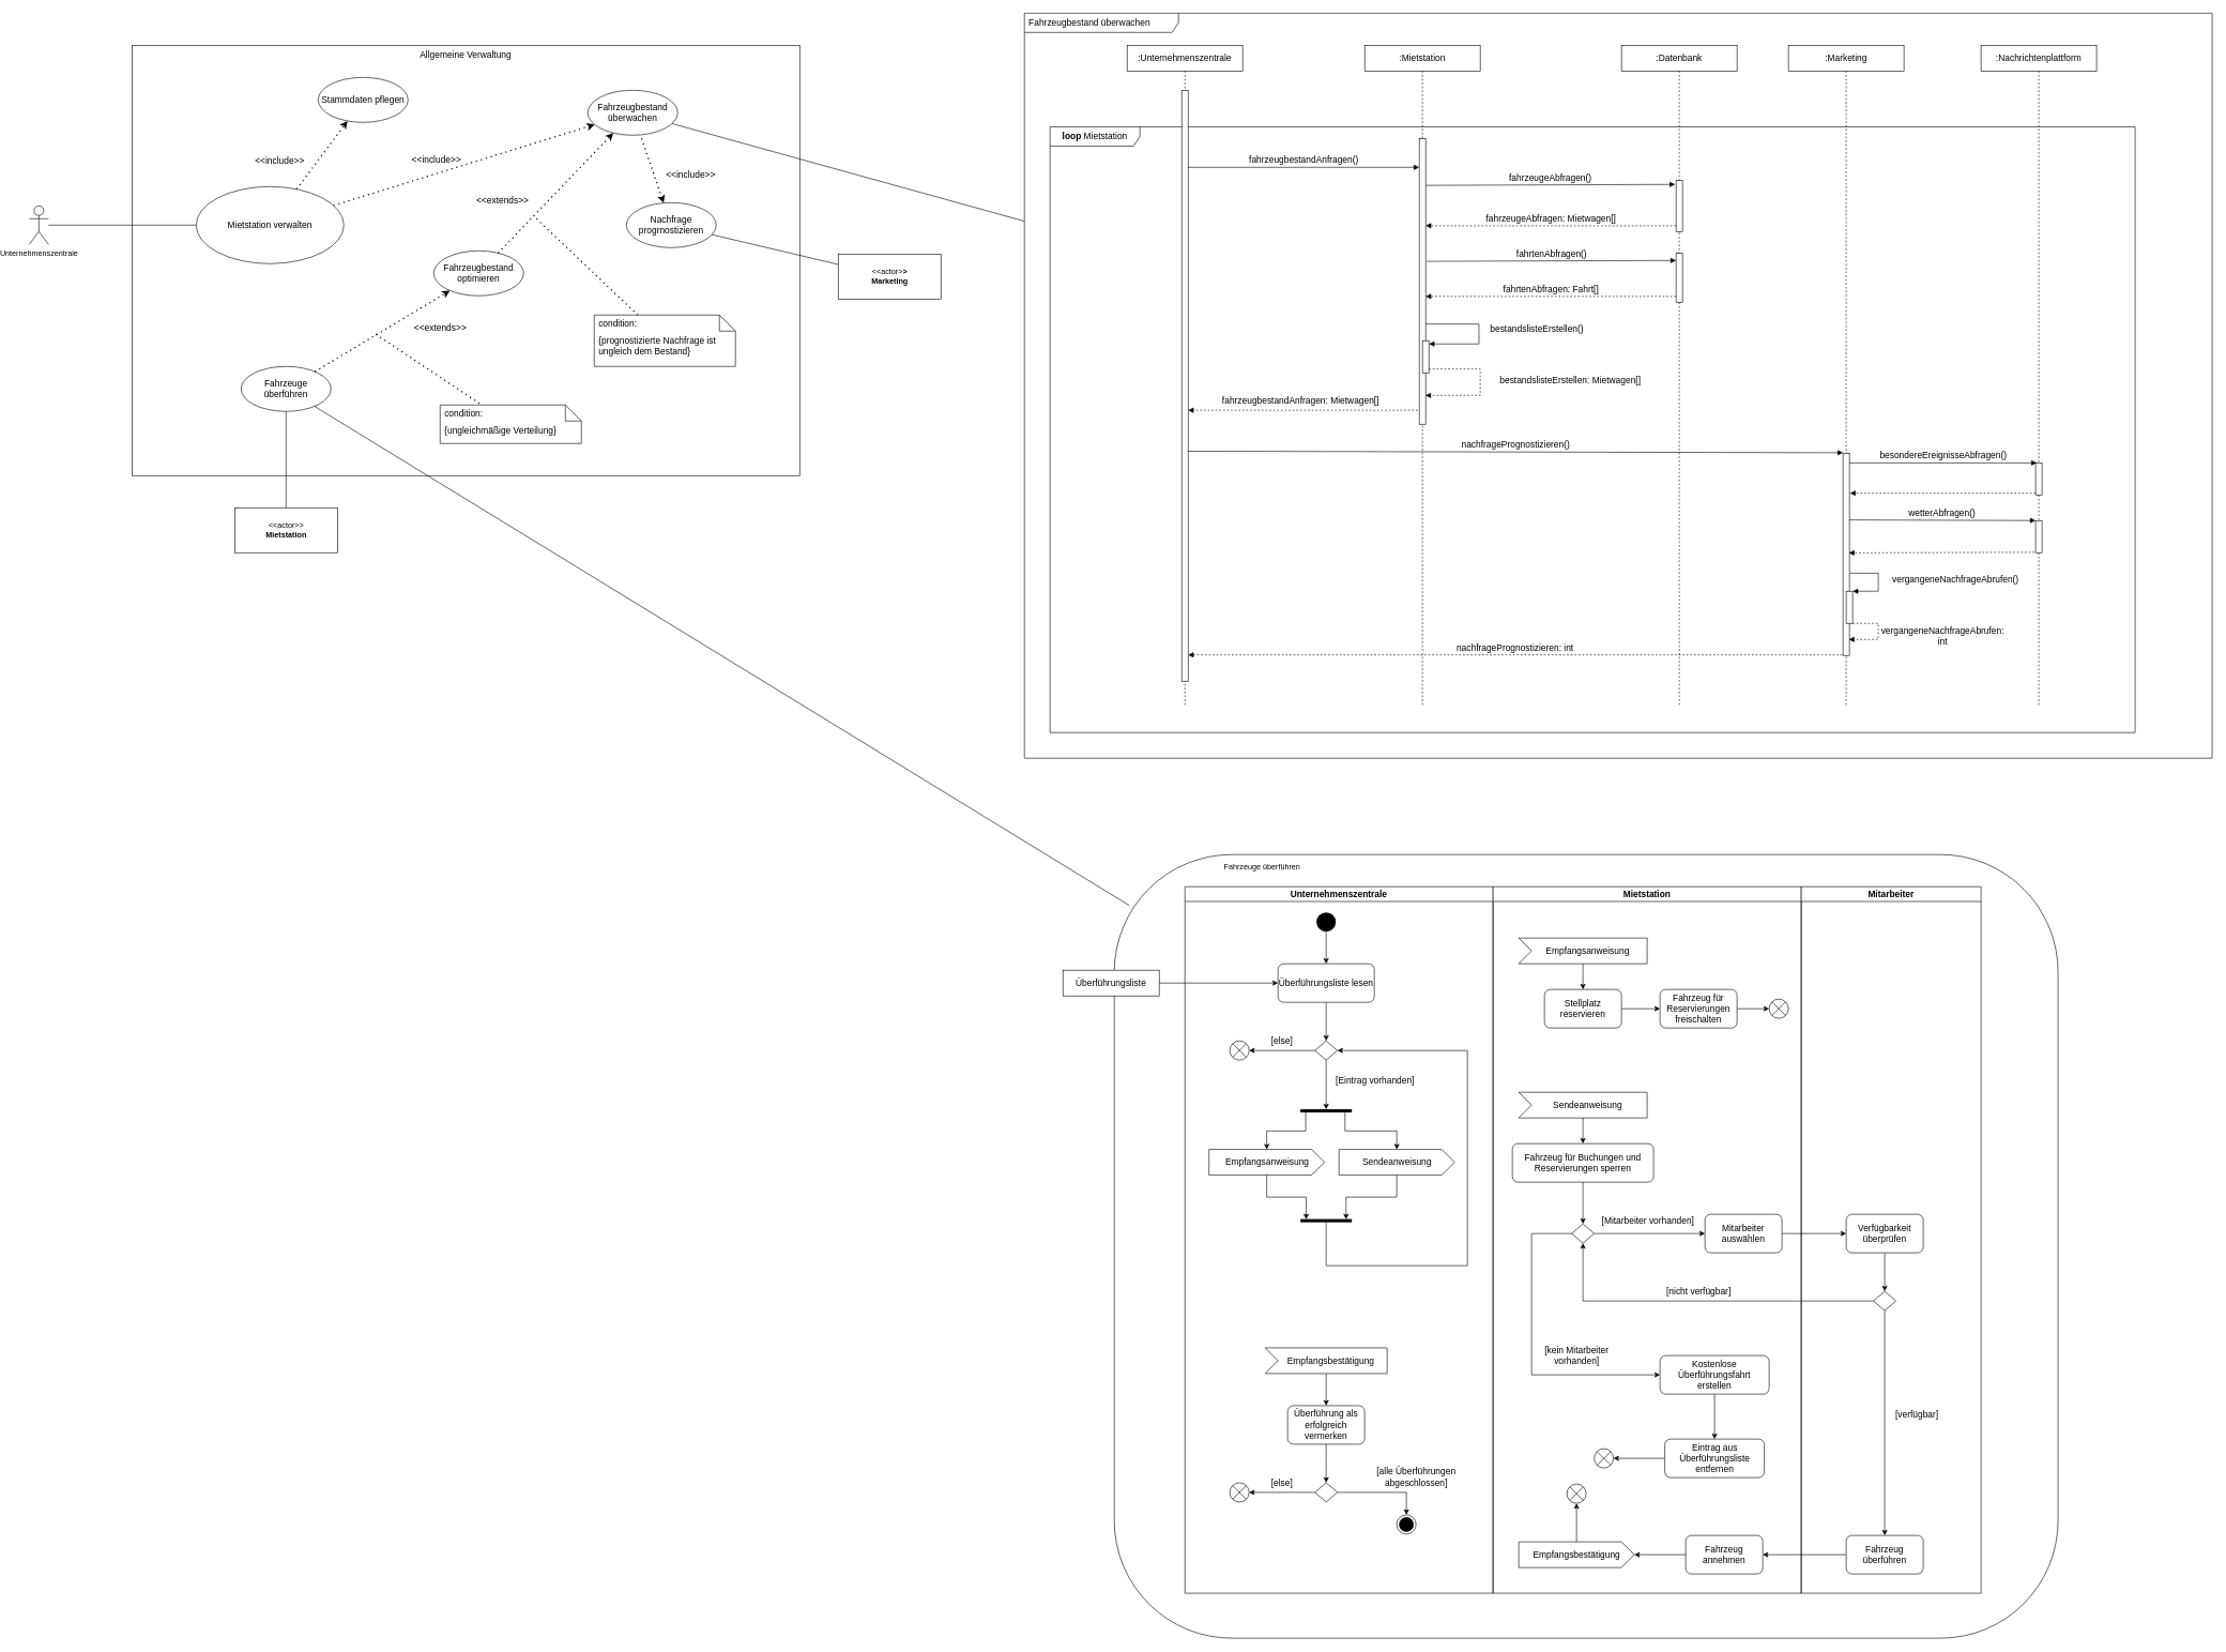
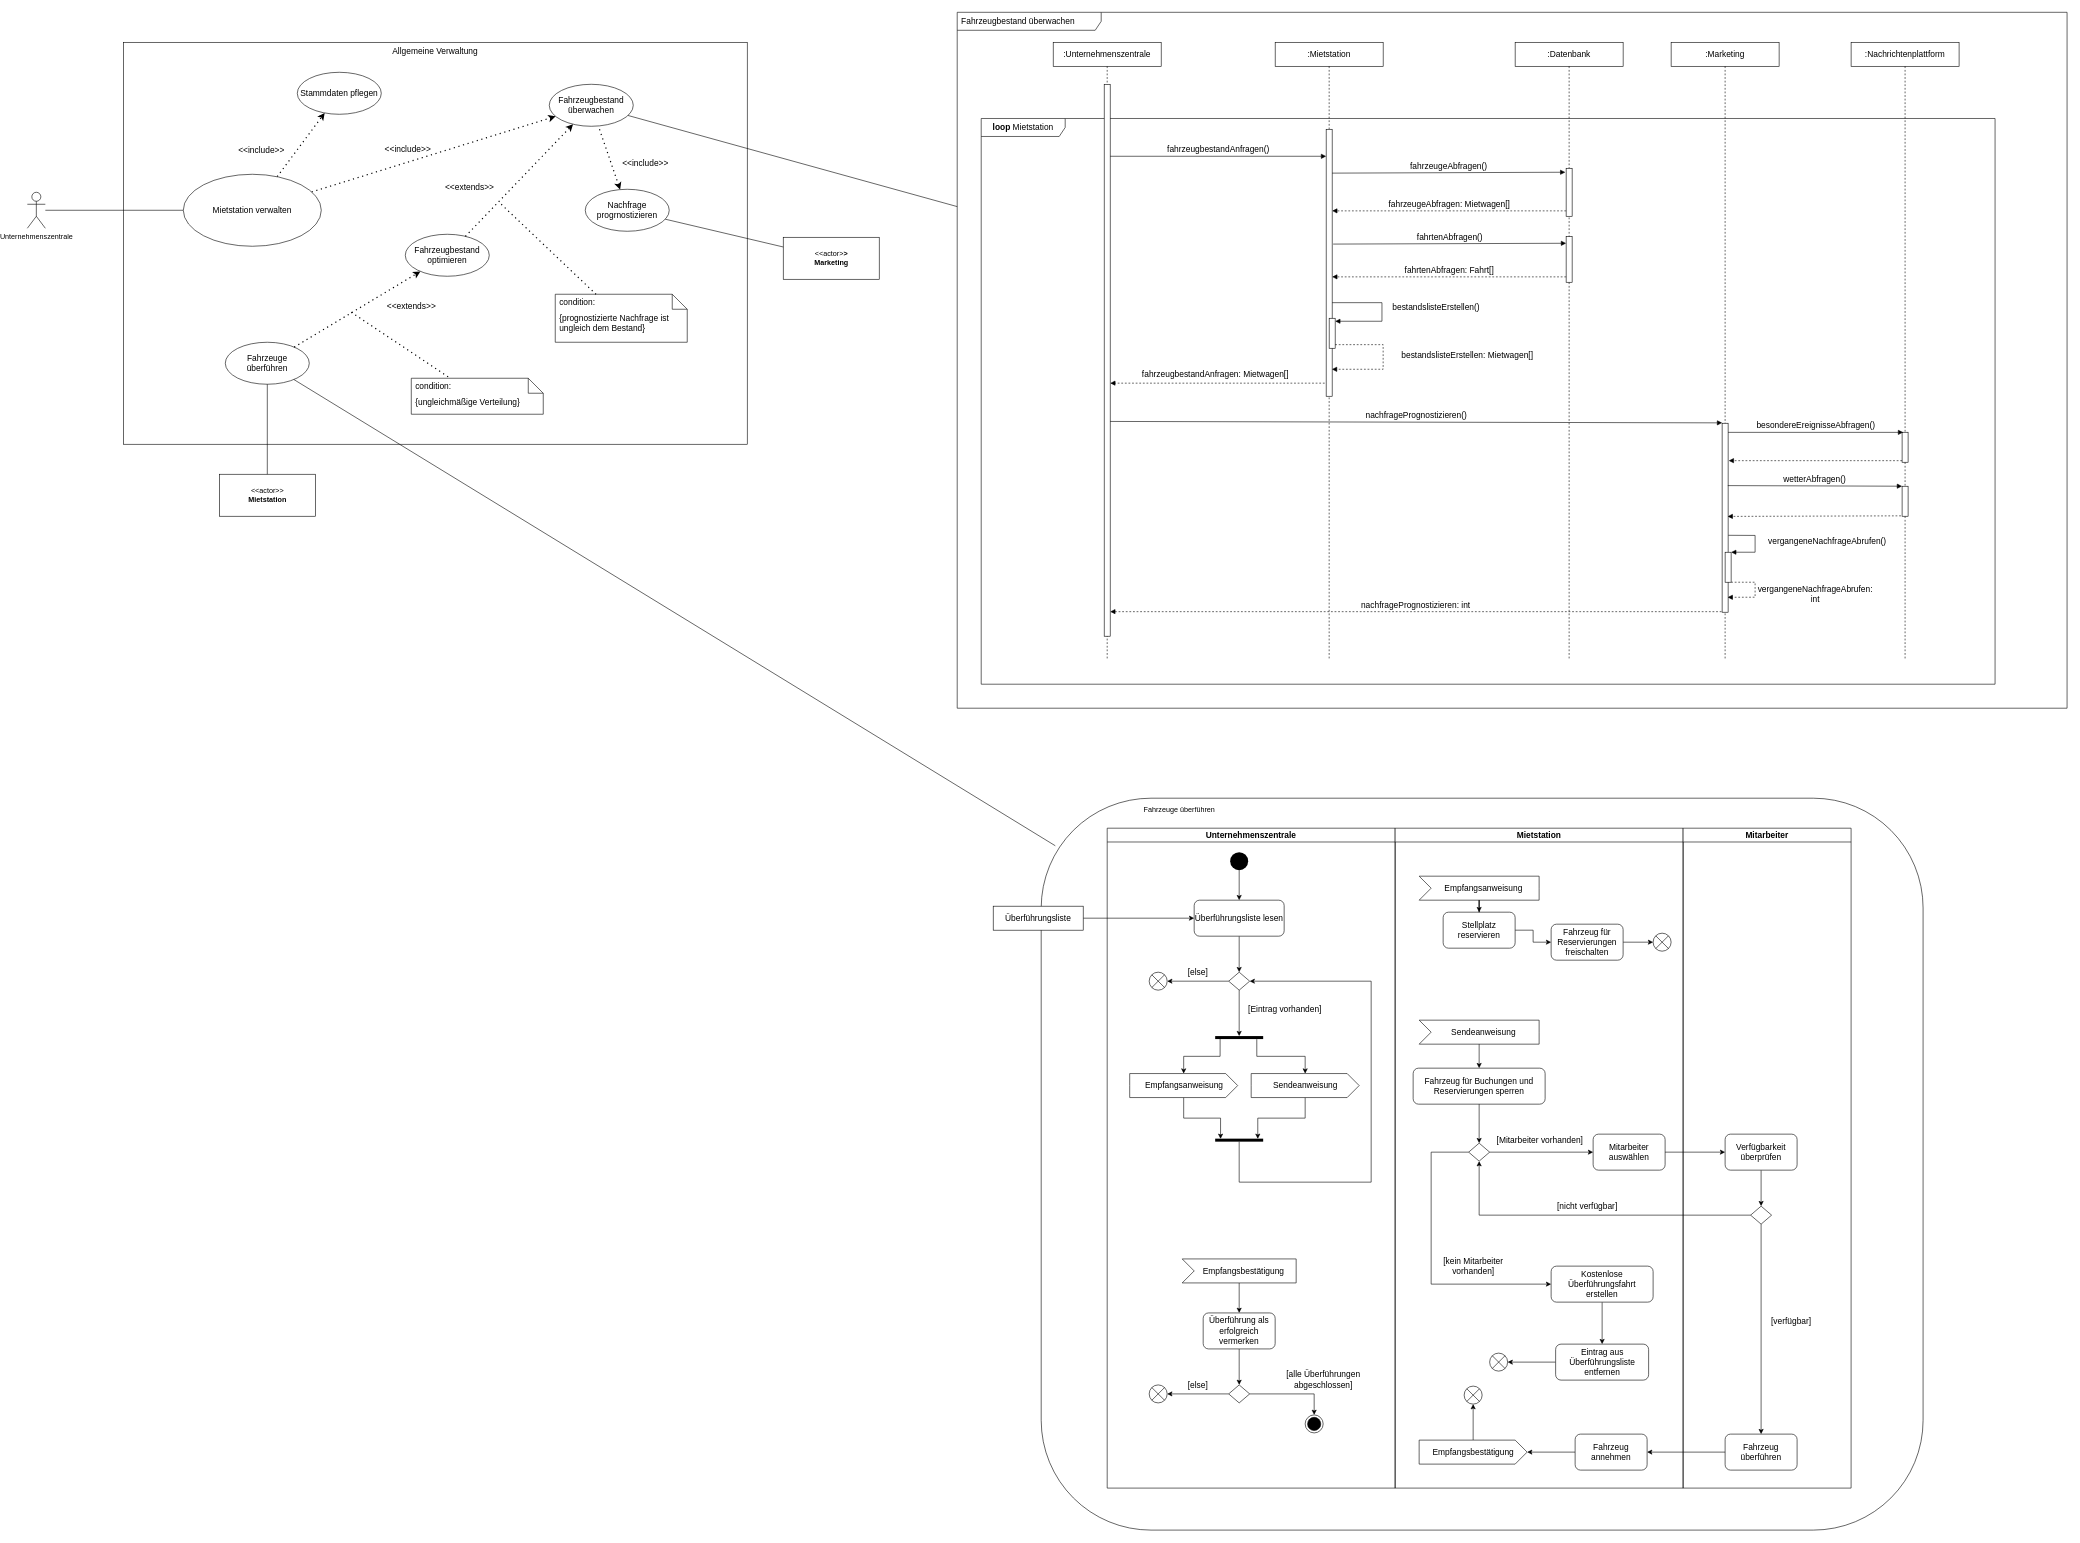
- <mxCell id="91" value="Stellplatz reservieren" style="rounded=1;whiteSpace=wrap;html=1;fontSize=14;" parent="88" vertex="1"><mxGeometry x="80" y="160" width="120" height="60" as="geometry" /></mxCell>
+ <mxCell id="91" value="Stellplatz reservieren" style="rounded=1;whiteSpace=wrap;html=1;fontSize=14;" parent="88" vertex="1"><mxGeometry x="80" y="140" width="120" height="60" as="geometry" /></mxCell>
